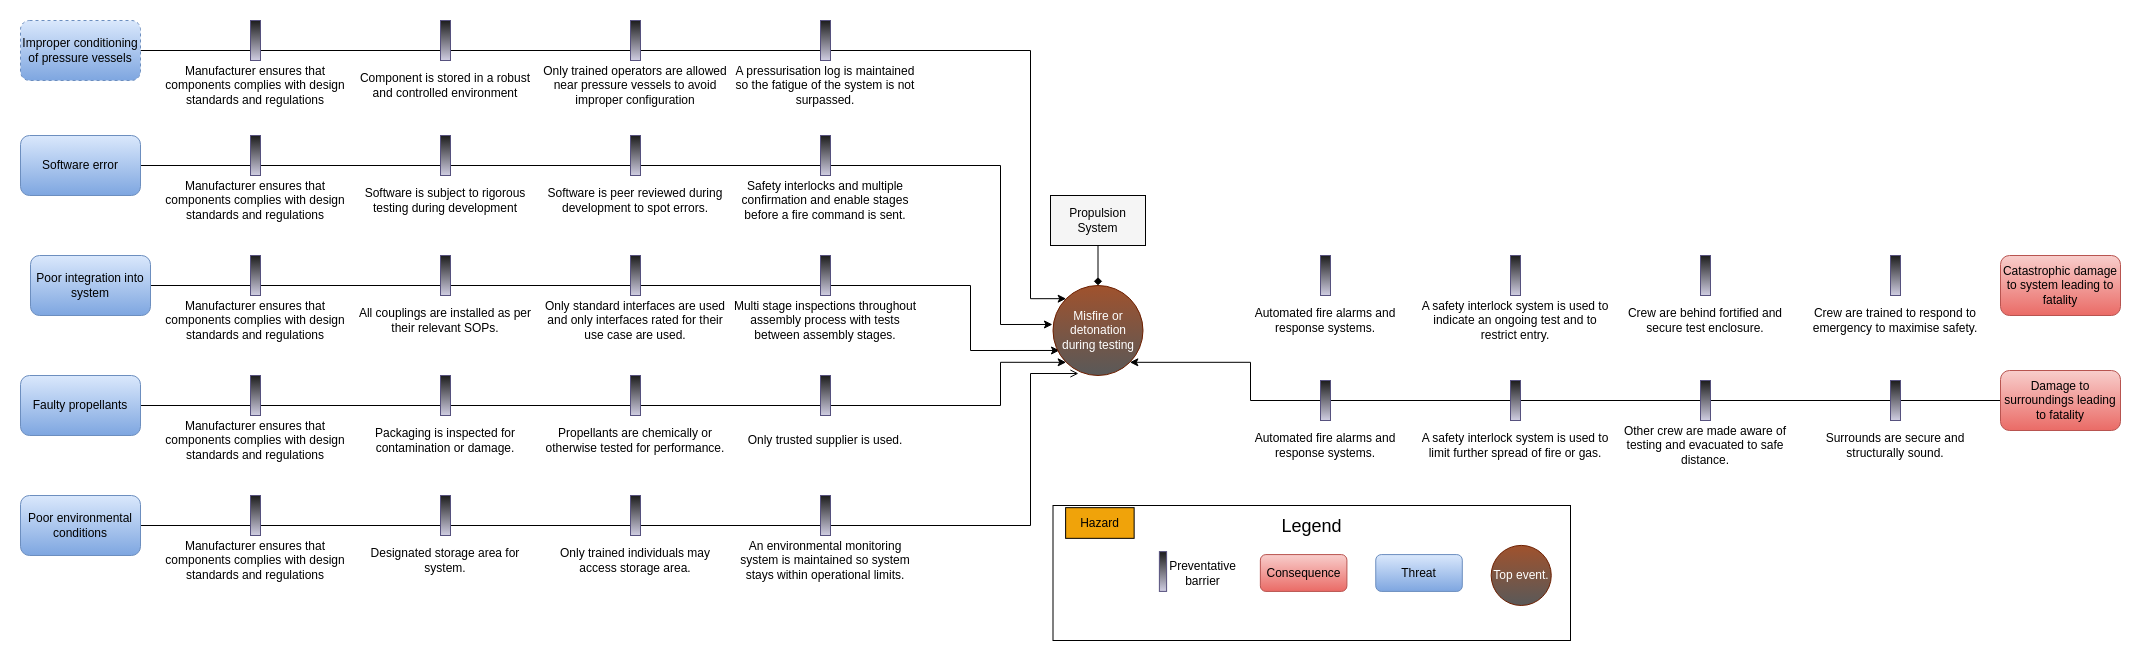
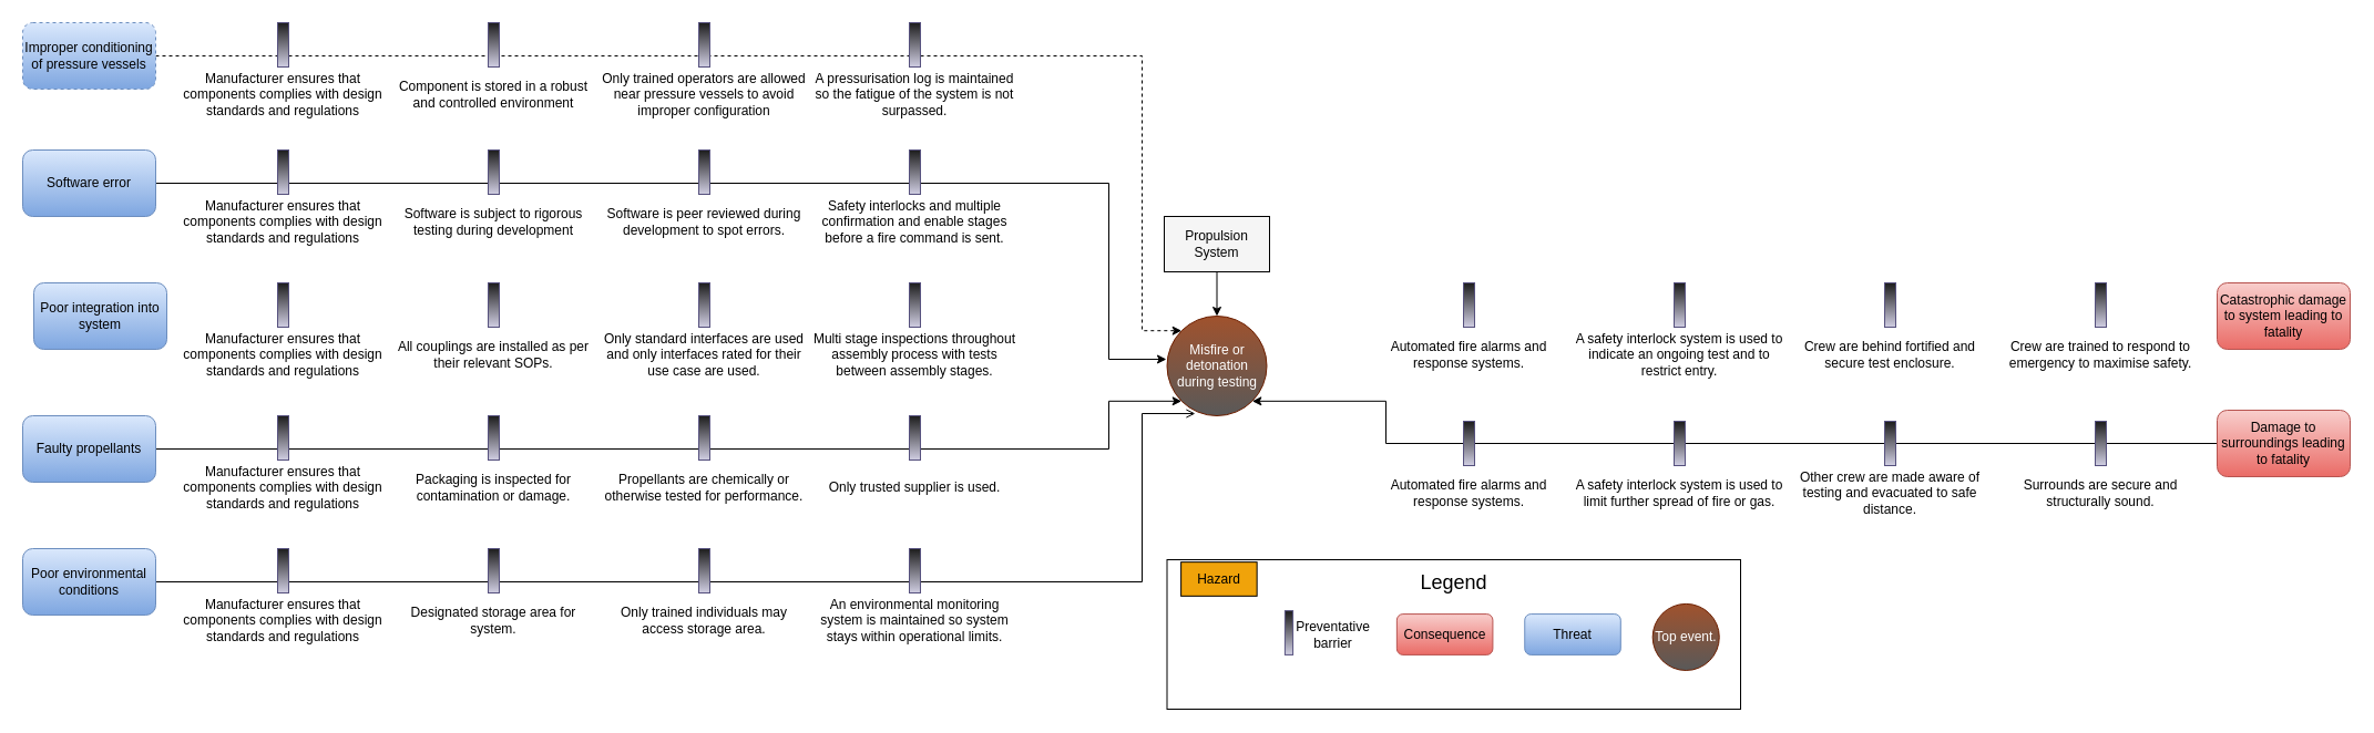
- <mxCell id="9" style="edgeStyle=orthogonalEdgeStyle;rounded=0;orthogonalLoop=1;jettySize=auto;html=1;exitX=1;exitY=0.5;exitDx=0;exitDy=0;entryX=0;entryY=0;entryDx=0;entryDy=0;" parent="2" source="10" target="8" edge="1"><mxGeometry relative="1" as="geometry"><Array as="points"><mxPoint x="1010" y="30" /><mxPoint x="1010" y="278" /></Array></mxGeometry></mxCell>
+ <mxCell id="9" style="edgeStyle=orthogonalEdgeStyle;rounded=0;orthogonalLoop=1;jettySize=auto;html=1;exitX=1;exitY=0.5;exitDx=0;exitDy=0;entryX=0;entryY=0;entryDx=0;entryDy=0;dashed=1;" parent="2" source="10" target="8" edge="1"><mxGeometry relative="1" as="geometry"><Array as="points"><mxPoint x="1010" y="30" /><mxPoint x="1010" y="278" /></Array></mxGeometry></mxCell>
- <mxCell id="6" style="edgeStyle=orthogonalEdgeStyle;rounded=0;orthogonalLoop=1;jettySize=auto;html=1;exitX=0.5;exitY=1;exitDx=0;exitDy=0;entryX=0.5;entryY=0;entryDx=0;entryDy=0;endArrow=diamond;" parent="2" source="7" target="8" edge="1"><mxGeometry relative="1" as="geometry" /></mxCell>
+ <mxCell id="6" style="edgeStyle=orthogonalEdgeStyle;rounded=0;orthogonalLoop=1;jettySize=auto;html=1;exitX=0.5;exitY=1;exitDx=0;exitDy=0;entryX=0.5;entryY=0;entryDx=0;entryDy=0;" parent="2" source="7" target="8" edge="1"><mxGeometry relative="1" as="geometry" /></mxCell>
- <mxCell id="5" style="edgeStyle=orthogonalEdgeStyle;rounded=0;orthogonalLoop=1;jettySize=auto;html=1;exitX=1;exitY=0.5;exitDx=0;exitDy=0;entryX=0.072;entryY=0.722;entryDx=0;entryDy=0;entryPerimeter=0;" parent="2" source="12" target="8" edge="1"><mxGeometry relative="1" as="geometry"><Array as="points"><mxPoint x="950" y="265" /><mxPoint x="950" y="330" /></Array></mxGeometry></mxCell>
